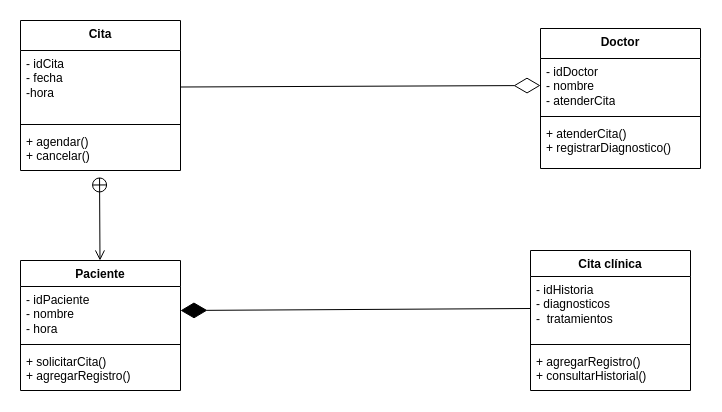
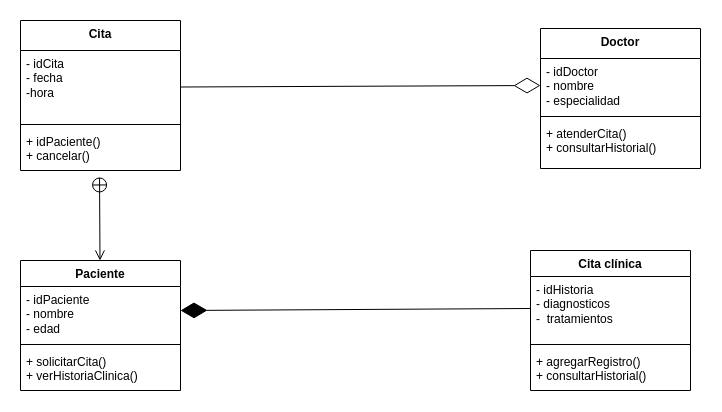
- <mxCell id="3" value="- idDoctor&lt;div&gt;- nombre&lt;/div&gt;&lt;div&gt;- atenderCita&lt;/div&gt;" style="text;strokeColor=none;fillColor=none;align=left;verticalAlign=top;spacingLeft=4;spacingRight=4;overflow=hidden;rotatable=0;points=[[0,0.5],[1,0.5]];portConstraint=eastwest;whiteSpace=wrap;html=1;" vertex="1" parent="2"><mxGeometry y="30" width="160" height="54" as="geometry" /></mxCell>
+ <mxCell id="3" value="- idDoctor&lt;div&gt;- nombre&lt;/div&gt;&lt;div&gt;- especialidad&lt;/div&gt;" style="text;strokeColor=none;fillColor=none;align=left;verticalAlign=top;spacingLeft=4;spacingRight=4;overflow=hidden;rotatable=0;points=[[0,0.5],[1,0.5]];portConstraint=eastwest;whiteSpace=wrap;html=1;" vertex="1" parent="2"><mxGeometry y="30" width="160" height="54" as="geometry" /></mxCell>
- <mxCell id="5" value="+ atenderCita()&lt;div&gt;+ registrarDiagnostico()&lt;/div&gt;" style="text;strokeColor=none;fillColor=none;align=left;verticalAlign=top;spacingLeft=4;spacingRight=4;overflow=hidden;rotatable=0;points=[[0,0.5],[1,0.5]];portConstraint=eastwest;whiteSpace=wrap;html=1;" vertex="1" parent="2"><mxGeometry y="92" width="160" height="48" as="geometry" /></mxCell>
+ <mxCell id="5" value="+ atenderCita()&lt;div&gt;+ consultarHistorial()&lt;/div&gt;" style="text;strokeColor=none;fillColor=none;align=left;verticalAlign=top;spacingLeft=4;spacingRight=4;overflow=hidden;rotatable=0;points=[[0,0.5],[1,0.5]];portConstraint=eastwest;whiteSpace=wrap;html=1;" vertex="1" parent="2"><mxGeometry y="92" width="160" height="48" as="geometry" /></mxCell>
- <mxCell id="9" value="+ agendar()&amp;nbsp;&lt;div&gt;+ cancelar()&lt;div&gt;&lt;br&gt;&lt;/div&gt;&lt;/div&gt;" style="text;strokeColor=none;fillColor=none;align=left;verticalAlign=top;spacingLeft=4;spacingRight=4;overflow=hidden;rotatable=0;points=[[0,0.5],[1,0.5]];portConstraint=eastwest;whiteSpace=wrap;html=1;" vertex="1" parent="6"><mxGeometry y="108" width="160" height="42" as="geometry" /></mxCell>
+ <mxCell id="9" value="+ idPaciente()&amp;nbsp;&lt;div&gt;+ cancelar()&lt;div&gt;&lt;br&gt;&lt;/div&gt;&lt;/div&gt;" style="text;strokeColor=none;fillColor=none;align=left;verticalAlign=top;spacingLeft=4;spacingRight=4;overflow=hidden;rotatable=0;points=[[0,0.5],[1,0.5]];portConstraint=eastwest;whiteSpace=wrap;html=1;" vertex="1" parent="6"><mxGeometry y="108" width="160" height="42" as="geometry" /></mxCell>
- <mxCell id="11" value="- idPaciente&lt;div&gt;- nombre&lt;/div&gt;&lt;div&gt;- hora&lt;/div&gt;" style="text;strokeColor=none;fillColor=none;align=left;verticalAlign=top;spacingLeft=4;spacingRight=4;overflow=hidden;rotatable=0;points=[[0,0.5],[1,0.5]];portConstraint=eastwest;whiteSpace=wrap;html=1;" vertex="1" parent="10"><mxGeometry y="26" width="160" height="54" as="geometry" /></mxCell>
+ <mxCell id="11" value="- idPaciente&lt;div&gt;- nombre&lt;/div&gt;&lt;div&gt;- edad&lt;/div&gt;" style="text;strokeColor=none;fillColor=none;align=left;verticalAlign=top;spacingLeft=4;spacingRight=4;overflow=hidden;rotatable=0;points=[[0,0.5],[1,0.5]];portConstraint=eastwest;whiteSpace=wrap;html=1;" vertex="1" parent="10"><mxGeometry y="26" width="160" height="54" as="geometry" /></mxCell>
- <mxCell id="13" value="+ solicitarCita()&amp;nbsp;&lt;div&gt;+ agregarRegistro()&lt;/div&gt;" style="text;strokeColor=none;fillColor=none;align=left;verticalAlign=top;spacingLeft=4;spacingRight=4;overflow=hidden;rotatable=0;points=[[0,0.5],[1,0.5]];portConstraint=eastwest;whiteSpace=wrap;html=1;" vertex="1" parent="10"><mxGeometry y="88" width="160" height="42" as="geometry" /></mxCell>
+ <mxCell id="13" value="+ solicitarCita()&amp;nbsp;&lt;div&gt;+ verHistoriaClinica()&lt;/div&gt;" style="text;strokeColor=none;fillColor=none;align=left;verticalAlign=top;spacingLeft=4;spacingRight=4;overflow=hidden;rotatable=0;points=[[0,0.5],[1,0.5]];portConstraint=eastwest;whiteSpace=wrap;html=1;" vertex="1" parent="10"><mxGeometry y="88" width="160" height="42" as="geometry" /></mxCell>
